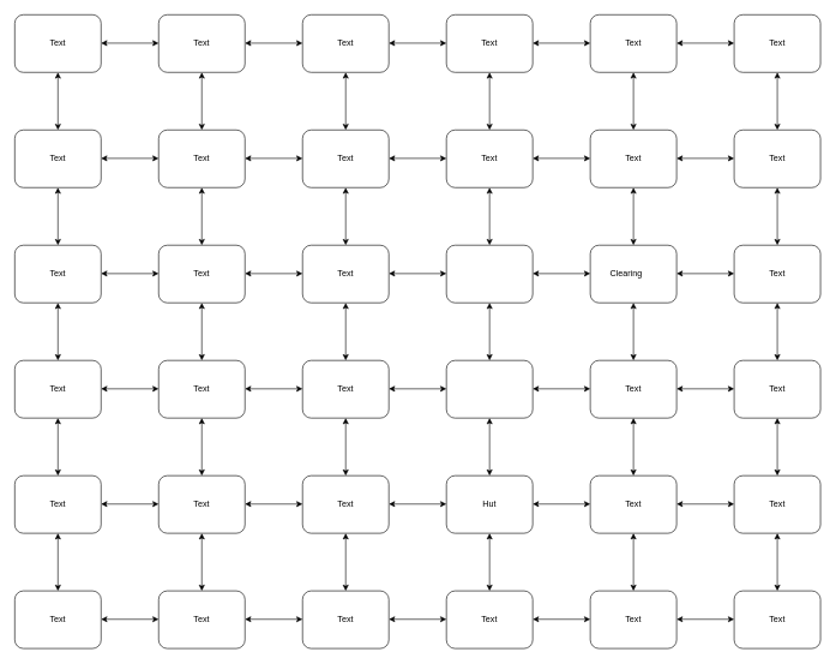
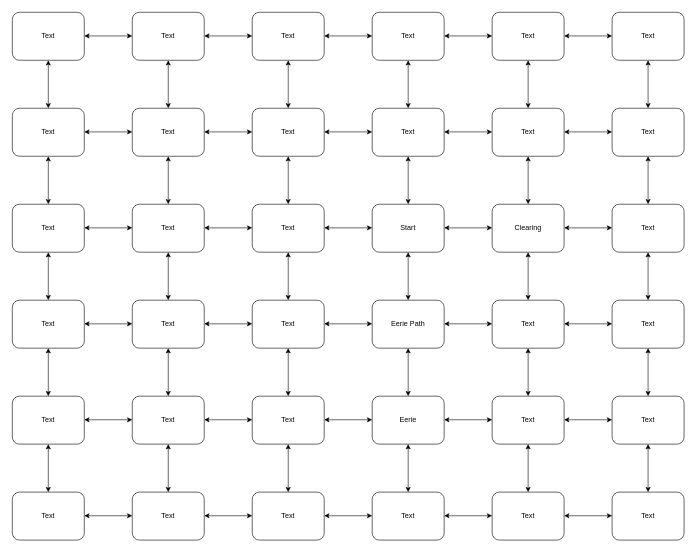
+ <mxCell id="17" value="Start" style="text;html=1;strokeColor=none;fillColor=none;align=center;verticalAlign=middle;whiteSpace=wrap;rounded=0;" vertex="1" parent="1"><mxGeometry x="650" y="365" width="60" height="30" as="geometry" /></mxCell>
- <mxCell id="74" value="Clearing" style="text;html=1;strokeColor=none;fillColor=none;align=center;verticalAlign=middle;whiteSpace=wrap;rounded=0;" vertex="1" parent="1"><mxGeometry x="840" y="365" width="60" height="30" as="geometry" /></mxCell>
+ <mxCell id="74" value="Clearing" style="text;html=1;strokeColor=none;fillColor=none;align=center;verticalAlign=middle;whiteSpace=wrap;rounded=0;" vertex="1" parent="1"><mxGeometry x="850" y="365" width="60" height="30" as="geometry" /></mxCell>
+ <mxCell id="24" value="Eerie Path" style="text;html=1;strokeColor=none;fillColor=none;align=center;verticalAlign=middle;whiteSpace=wrap;rounded=0;" vertex="1" parent="1"><mxGeometry x="650" y="525" width="60" height="30" as="geometry" /></mxCell>
- <mxCell id="31" value="Hut" style="text;html=1;strokeColor=none;fillColor=none;align=center;verticalAlign=middle;whiteSpace=wrap;rounded=0;" vertex="1" parent="1"><mxGeometry x="650" y="685" width="60" height="30" as="geometry" /></mxCell>
+ <mxCell id="31" value="Eerie" style="text;html=1;strokeColor=none;fillColor=none;align=center;verticalAlign=middle;whiteSpace=wrap;rounded=0;" vertex="1" parent="1"><mxGeometry x="650" y="685" width="60" height="30" as="geometry" /></mxCell>
